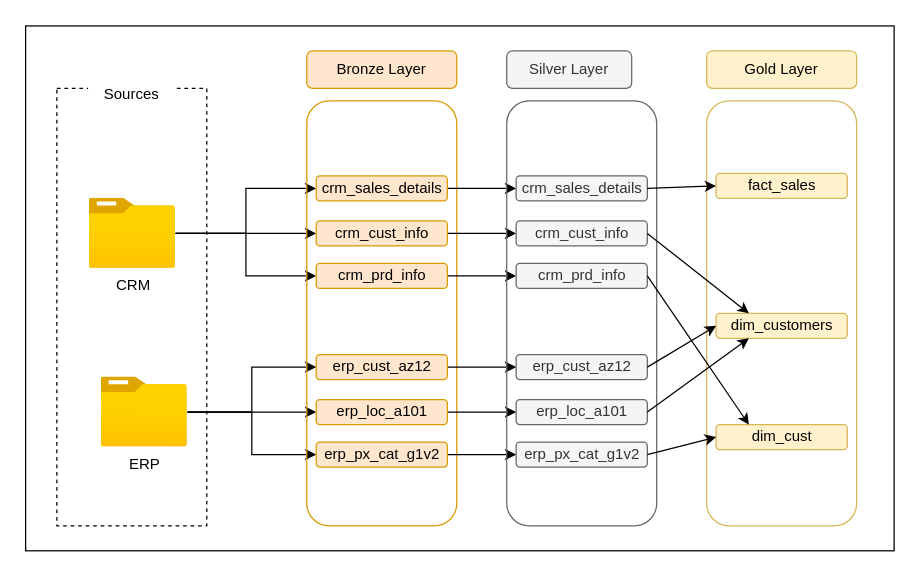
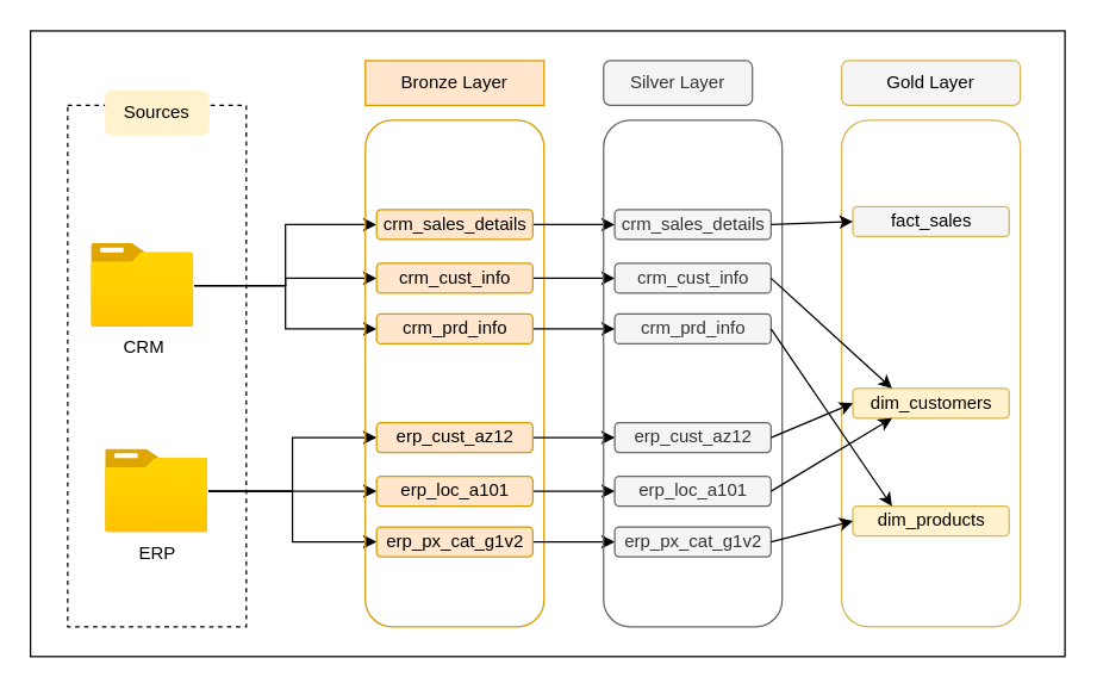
- <mxCell id="13" value="Bronze Layer" style="rounded=1;whiteSpace=wrap;html=1;fillColor=#ffe6cc;strokeColor=#d79b00;" parent="1" vertex="1"><mxGeometry x="245" y="40" width="120" height="30" as="geometry" /></mxCell>
+ <mxCell id="13" value="Bronze Layer" style="whiteSpace=wrap;html=1;fillColor=#ffe6cc;strokeColor=#d79b00;rounded=0;" parent="1" vertex="1"><mxGeometry x="245" y="40" width="120" height="30" as="geometry" /></mxCell>
- <mxCell id="35" value="Gold Layer" style="rounded=1;whiteSpace=wrap;html=1;fillColor=#fff2cc;strokeColor=#d6b656;" parent="1" vertex="1"><mxGeometry x="565" y="40" width="120" height="30" as="geometry" /></mxCell>
+ <mxCell id="35" value="Gold Layer" style="rounded=1;whiteSpace=wrap;html=1;fillColor=#f5f5f5;strokeColor=#d6b656;" parent="1" vertex="1"><mxGeometry x="565" y="40" width="120" height="30" as="geometry" /></mxCell>
- <mxCell id="4" value="Sources" style="rounded=1;whiteSpace=wrap;html=1;strokeColor=none;" parent="1" vertex="1"><mxGeometry x="70" y="60" width="70" height="30" as="geometry" /></mxCell>
+ <mxCell id="4" value="Sources" style="rounded=1;whiteSpace=wrap;html=1;strokeColor=none;fillColor=#fff2cc;" parent="1" vertex="1"><mxGeometry x="70" y="60" width="70" height="30" as="geometry" /></mxCell>
- <mxCell id="39" value="fact_sales" style="rounded=1;whiteSpace=wrap;html=1;fillColor=#fff2cc;strokeColor=#d6b656;" parent="1" vertex="1"><mxGeometry x="572.5" y="138" width="105" height="20" as="geometry" /></mxCell>
+ <mxCell id="39" value="fact_sales" style="rounded=1;whiteSpace=wrap;html=1;fillColor=#f5f5f5;strokeColor=#d6b656;" parent="1" vertex="1"><mxGeometry x="572.5" y="138" width="105" height="20" as="geometry" /></mxCell>
- <mxCell id="8" value="CRM" style="image;aspect=fixed;html=1;points=[];align=center;fontSize=12;image=img/lib/azure2/general/Folder_Blank.svg;" parent="1" vertex="1"><mxGeometry x="71" y="158" width="69" height="56.0" as="geometry" /></mxCell>
+ <mxCell id="8" value="CRM" style="image;aspect=fixed;html=1;points=[];align=center;fontSize=12;image=img/lib/azure2/general/Folder_Blank.svg;" parent="1" vertex="1"><mxGeometry x="61" y="163" width="69" height="56.0" as="geometry" /></mxCell>
- <mxCell id="37" value="dim_customers" style="rounded=1;whiteSpace=wrap;html=1;fillColor=#fff2cc;strokeColor=#d6b656;" parent="1" vertex="1"><mxGeometry x="572.5" y="250" width="105" height="20" as="geometry" /></mxCell>
+ <mxCell id="37" value="dim_customers" style="rounded=1;whiteSpace=wrap;html=1;fillColor=#fff2cc;strokeColor=#d6b656;" parent="1" vertex="1"><mxGeometry x="572.5" y="260" width="105" height="20" as="geometry" /></mxCell>
- <mxCell id="12" value="ERP" style="image;aspect=fixed;html=1;points=[];align=center;fontSize=12;image=img/lib/azure2/general/Folder_Blank.svg;" parent="1" vertex="1"><mxGeometry x="80.5" y="301" width="69" height="56.0" as="geometry" /></mxCell>
+ <mxCell id="12" value="ERP" style="image;aspect=fixed;html=1;points=[];align=center;fontSize=12;image=img/lib/azure2/general/Folder_Blank.svg;" parent="1" vertex="1"><mxGeometry x="70.5" y="301" width="69" height="56.0" as="geometry" /></mxCell>
- <mxCell id="38" value="dim_cust" style="rounded=1;whiteSpace=wrap;html=1;fillColor=#fff2cc;strokeColor=#d6b656;" parent="1" vertex="1"><mxGeometry x="572.5" y="339" width="105" height="20" as="geometry" /></mxCell>
+ <mxCell id="38" value="dim_products" style="rounded=1;whiteSpace=wrap;html=1;fillColor=#fff2cc;strokeColor=#d6b656;" parent="1" vertex="1"><mxGeometry x="572.5" y="339" width="105" height="20" as="geometry" /></mxCell>
